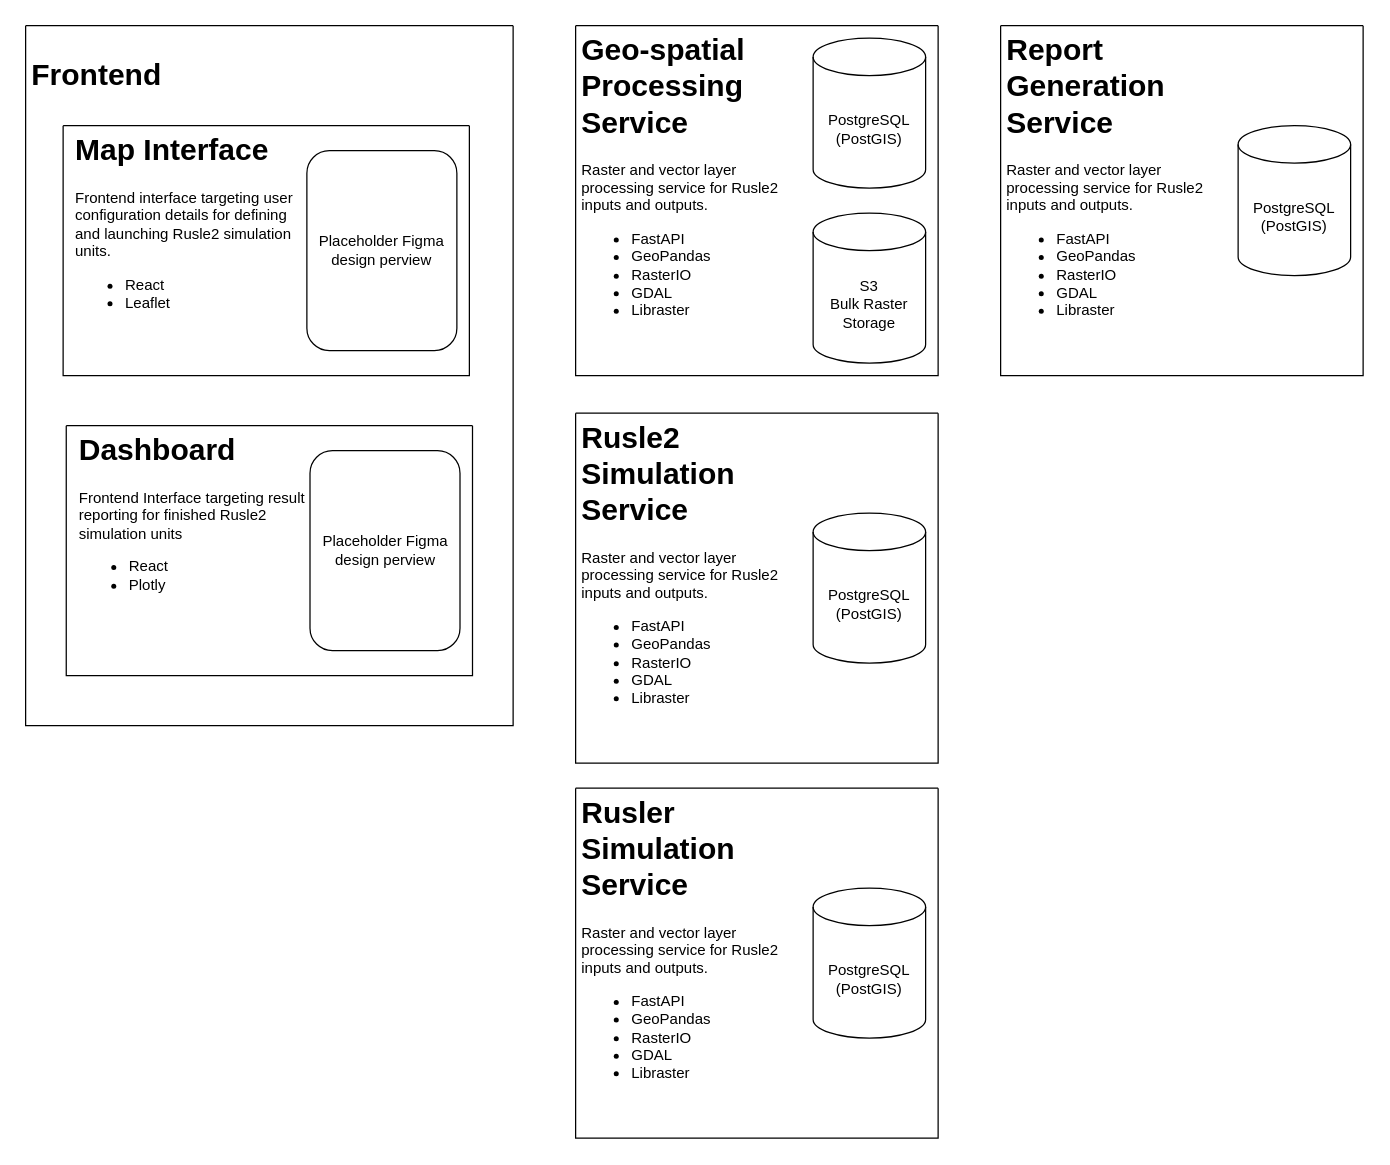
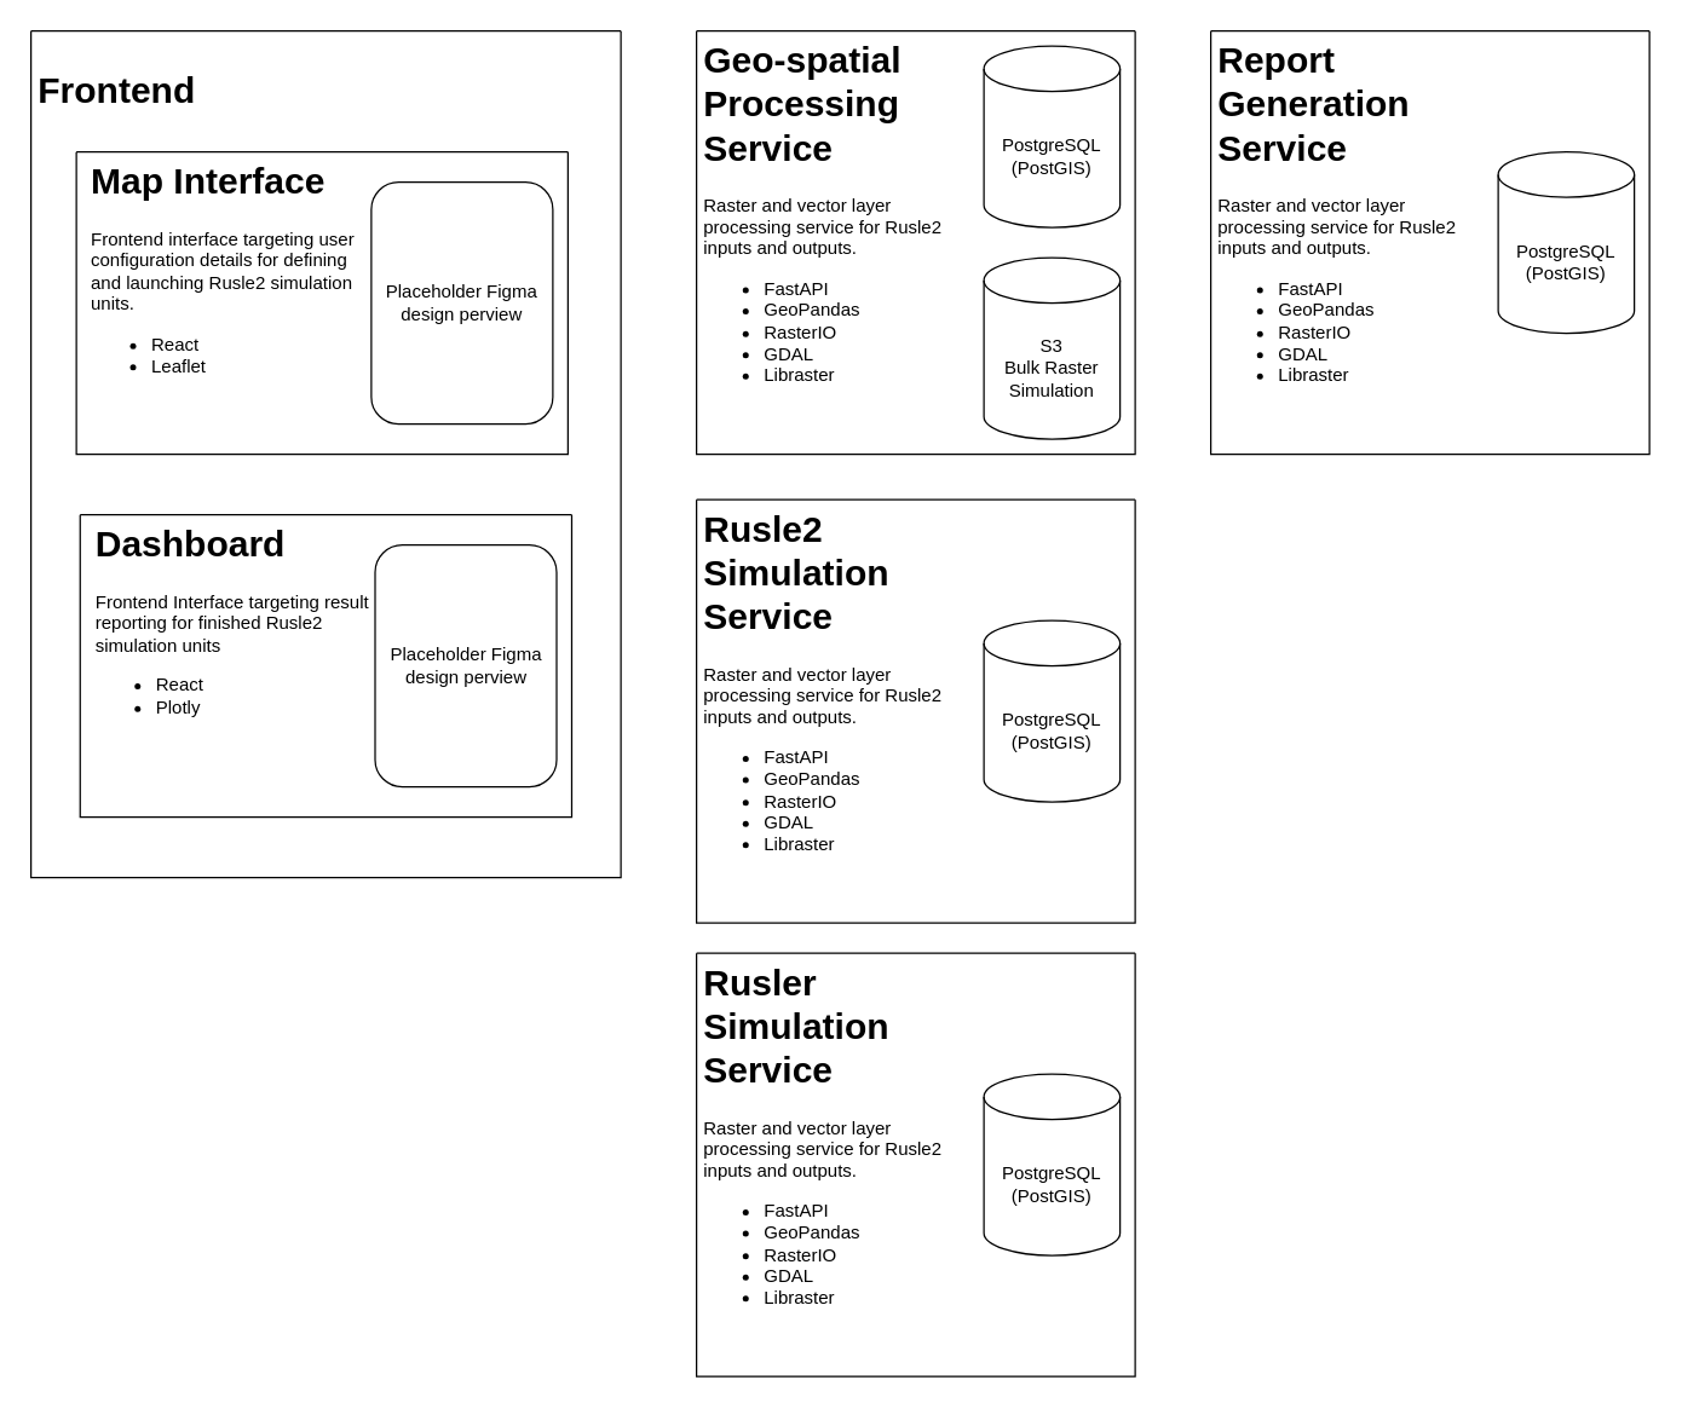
- <mxCell id="8" value="&lt;div&gt;S3&lt;/div&gt;&lt;div&gt;Bulk Raster Storage&lt;br&gt;&lt;/div&gt;" style="shape=cylinder3;whiteSpace=wrap;html=1;boundedLbl=1;backgroundOutline=1;size=15;" vertex="1" parent="5"><mxGeometry x="190" y="150" width="90" height="120" as="geometry" /></mxCell>
+ <mxCell id="8" value="&lt;div&gt;S3&lt;/div&gt;&lt;div&gt;Bulk Raster Simulation&lt;br&gt;&lt;/div&gt;" style="shape=cylinder3;whiteSpace=wrap;html=1;boundedLbl=1;backgroundOutline=1;size=15;" vertex="1" parent="5"><mxGeometry x="190" y="150" width="90" height="120" as="geometry" /></mxCell>
